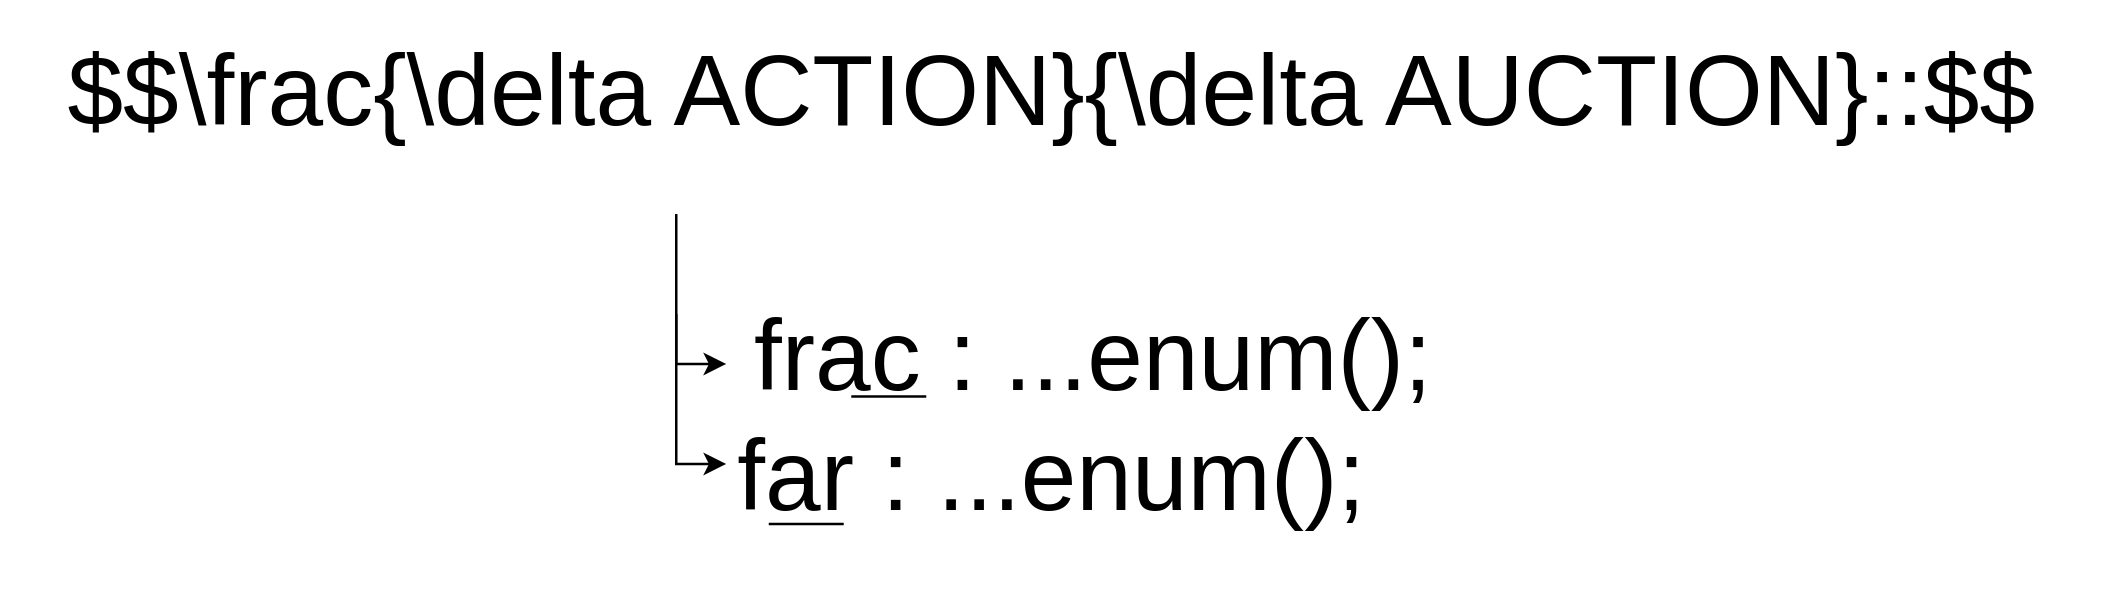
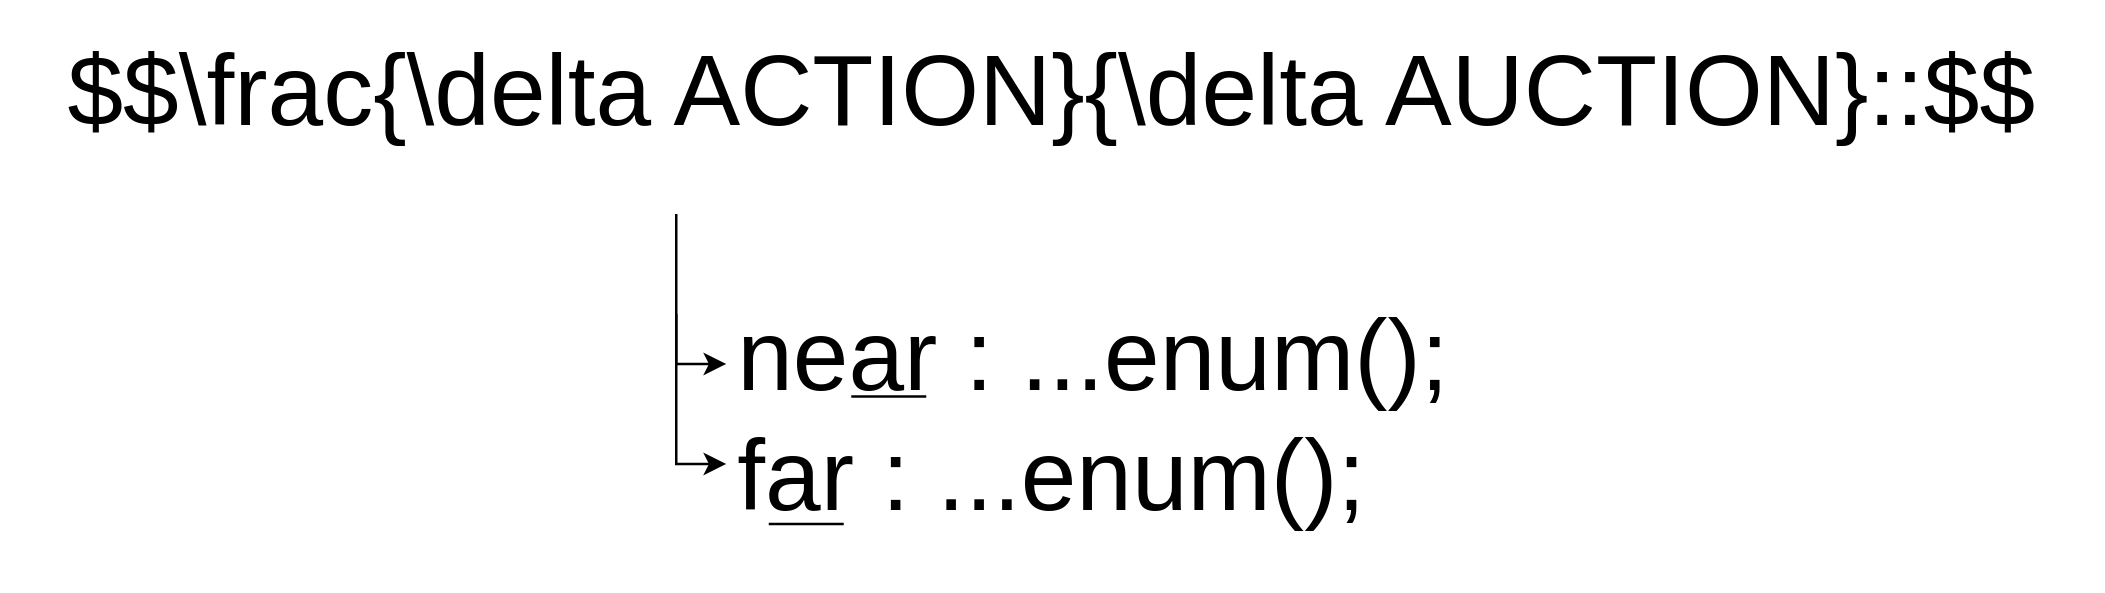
- <mxCell id="3" value="&amp;nbsp; &amp;nbsp;frac : ...enum();&lt;br&gt;far : ...enum();" style="text;html=1;align=center;verticalAlign=middle;resizable=0;points=[];autosize=1;strokeColor=none;fillColor=none;fontSize=40;" vertex="1" parent="1"><mxGeometry x="255" y="115" width="330" height="100" as="geometry" /></mxCell>
+ <mxCell id="3" value="&amp;nbsp; &amp;nbsp;near : ...enum();&lt;br&gt;far : ...enum();" style="text;html=1;align=center;verticalAlign=middle;resizable=0;points=[];autosize=1;strokeColor=none;fillColor=none;fontSize=40;" vertex="1" parent="1"><mxGeometry x="255" y="115" width="330" height="100" as="geometry" /></mxCell>
